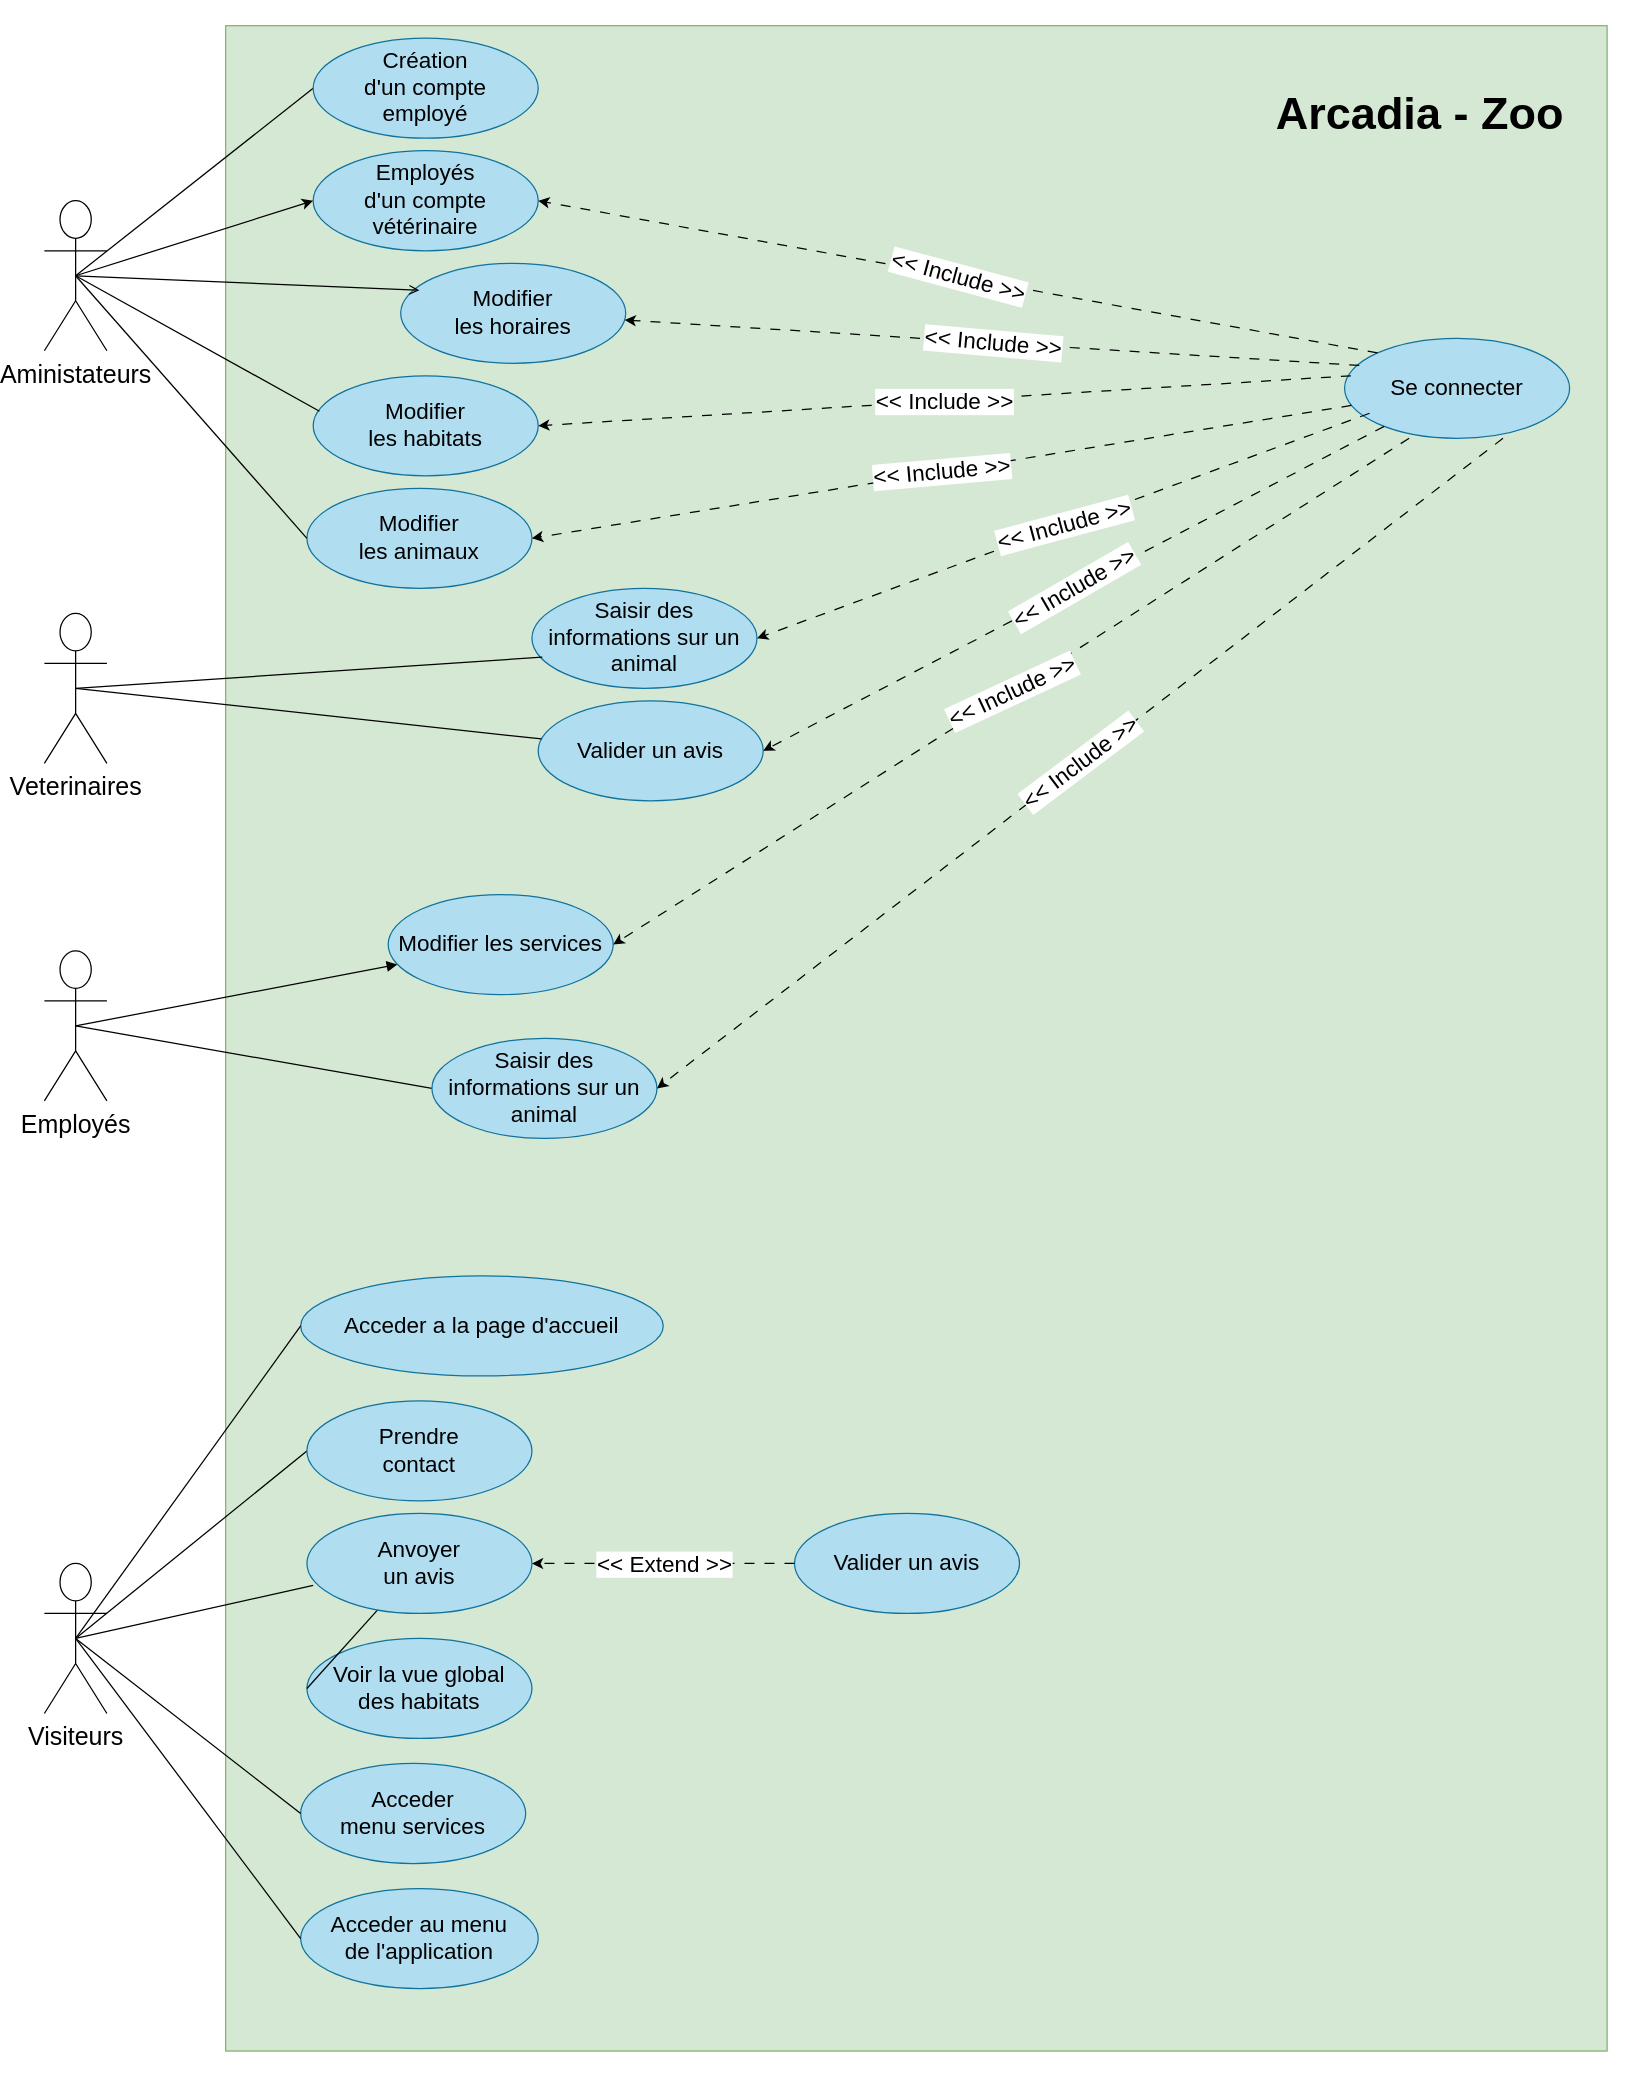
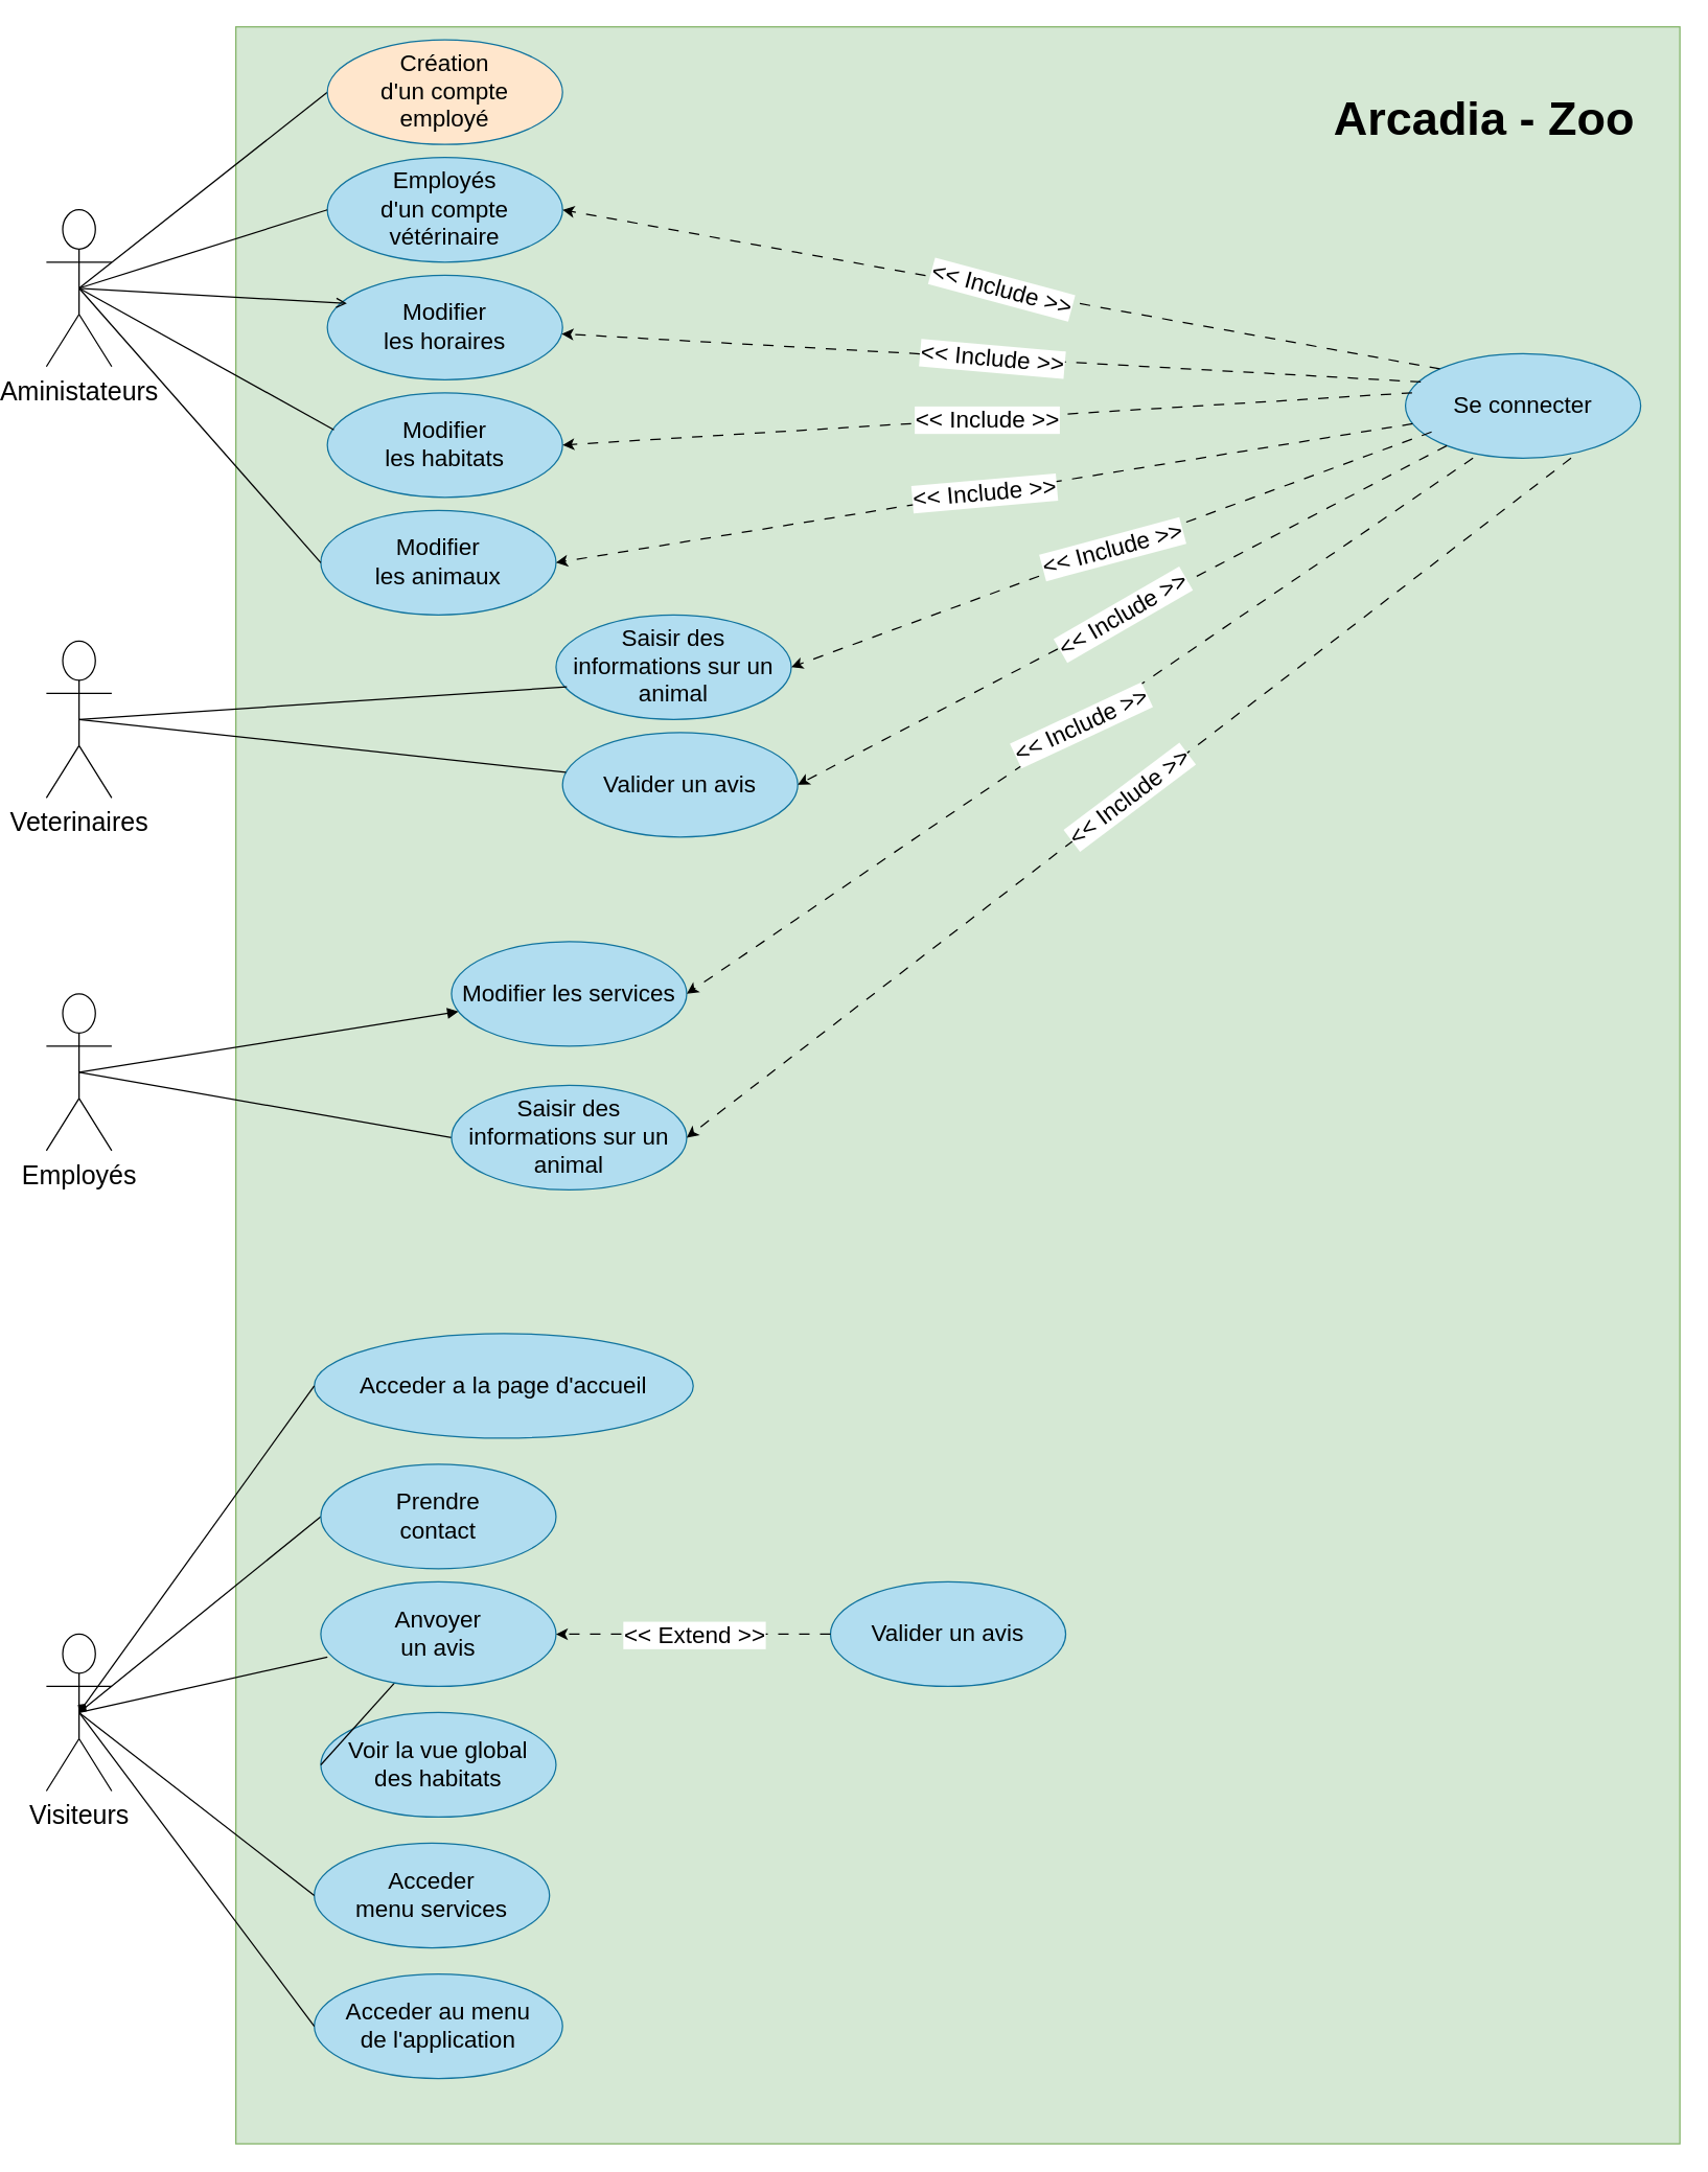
- <mxCell id="28" value="&lt;font style=&quot;font-size: 18px;&quot;&gt;Création&lt;/font&gt;&lt;div&gt;&lt;font style=&quot;font-size: 18px;&quot;&gt;d'un compte&lt;/font&gt;&lt;/div&gt;&lt;div&gt;&lt;font style=&quot;font-size: 18px;&quot;&gt;employé&lt;/font&gt;&lt;/div&gt;" style="ellipse;whiteSpace=wrap;html=1;fillColor=#b1ddf0;strokeColor=#10739e;" vertex="1" parent="1"><mxGeometry x="235" y="30" width="180" height="80" as="geometry" /></mxCell>
+ <mxCell id="28" value="&lt;font style=&quot;font-size: 18px;&quot;&gt;Création&lt;/font&gt;&lt;div&gt;&lt;font style=&quot;font-size: 18px;&quot;&gt;d'un compte&lt;/font&gt;&lt;/div&gt;&lt;div&gt;&lt;font style=&quot;font-size: 18px;&quot;&gt;employé&lt;/font&gt;&lt;/div&gt;" style="ellipse;whiteSpace=wrap;html=1;fillColor=#ffe6cc;strokeColor=#10739e;" vertex="1" parent="1"><mxGeometry x="235" y="30" width="180" height="80" as="geometry" /></mxCell>
- <mxCell id="45" value="" style="endArrow=classic;html=1;rounded=0;exitX=0.5;exitY=0.5;exitDx=0;exitDy=0;entryX=0;entryY=0.5;entryDx=0;entryDy=0;exitPerimeter=0;" edge="1" parent="1" source="4" target="30"><mxGeometry width="50" height="50" relative="1" as="geometry"><mxPoint x="55" y="230" as="sourcePoint" /><mxPoint x="230" y="230" as="targetPoint" /></mxGeometry></mxCell>
+ <mxCell id="45" value="" style="endArrow=none;html=1;rounded=0;exitX=0.5;exitY=0.5;exitDx=0;exitDy=0;entryX=0;entryY=0.5;entryDx=0;entryDy=0;exitPerimeter=0;" edge="1" parent="1" source="4" target="30"><mxGeometry width="50" height="50" relative="1" as="geometry"><mxPoint x="55" y="230" as="sourcePoint" /><mxPoint x="230" y="230" as="targetPoint" /></mxGeometry></mxCell>
- <mxCell id="27" value="&lt;font style=&quot;font-size: 18px;&quot;&gt;Modifier&lt;/font&gt;&lt;div&gt;&lt;font style=&quot;font-size: 18px;&quot;&gt;les horaires&lt;/font&gt;&lt;/div&gt;" style="ellipse;whiteSpace=wrap;html=1;fillColor=#b1ddf0;strokeColor=#10739e;" vertex="1" parent="1"><mxGeometry x="305" y="210" width="180" height="80" as="geometry" /></mxCell>
+ <mxCell id="27" value="&lt;font style=&quot;font-size: 18px;&quot;&gt;Modifier&lt;/font&gt;&lt;div&gt;&lt;font style=&quot;font-size: 18px;&quot;&gt;les horaires&lt;/font&gt;&lt;/div&gt;" style="ellipse;whiteSpace=wrap;html=1;fillColor=#b1ddf0;strokeColor=#10739e;" vertex="1" parent="1"><mxGeometry x="235" y="210" width="180" height="80" as="geometry" /></mxCell>
- <mxCell id="35" value="&lt;font style=&quot;font-size: 18px;&quot;&gt;Modifier les services&lt;/font&gt;" style="ellipse;whiteSpace=wrap;html=1;fillColor=#b1ddf0;strokeColor=#10739e;" vertex="1" parent="1"><mxGeometry x="295" y="715" width="180" height="80" as="geometry" /></mxCell>
+ <mxCell id="35" value="&lt;font style=&quot;font-size: 18px;&quot;&gt;Modifier les services&lt;/font&gt;" style="ellipse;whiteSpace=wrap;html=1;fillColor=#b1ddf0;strokeColor=#10739e;" vertex="1" parent="1"><mxGeometry x="330" y="720" width="180" height="80" as="geometry" /></mxCell>
- <mxCell id="14" value="" style="endArrow=none;html=1;rounded=0;exitX=0;exitY=0.5;exitDx=0;exitDy=0;entryX=0.5;entryY=0.5;entryDx=0;entryDy=0;entryPerimeter=0;" parent="1" source="12" target="5" edge="1"><mxGeometry width="50" height="50" relative="1" as="geometry"><mxPoint x="478" y="809" as="sourcePoint" /><mxPoint x="580" y="585" as="targetPoint" /></mxGeometry></mxCell>
+ <mxCell id="14" value="" style="endArrow=diamond;html=1;rounded=0;exitX=0;exitY=0.5;exitDx=0;exitDy=0;entryX=0.5;entryY=0.5;entryDx=0;entryDy=0;entryPerimeter=0;" parent="1" source="12" target="5" edge="1"><mxGeometry width="50" height="50" relative="1" as="geometry"><mxPoint x="478" y="809" as="sourcePoint" /><mxPoint x="580" y="585" as="targetPoint" /></mxGeometry></mxCell>
